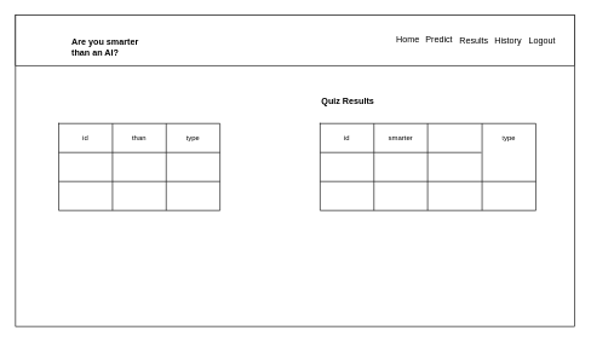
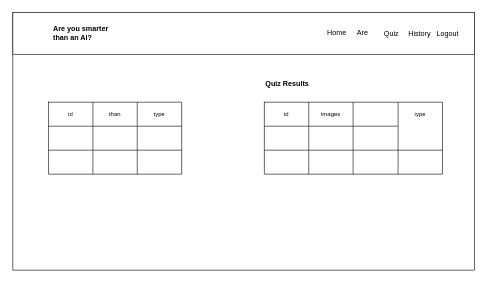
- <mxCell id="35" value="Predict" style="text;html=1;strokeColor=none;fillColor=none;align=center;verticalAlign=middle;whiteSpace=wrap;rounded=0;" vertex="1" parent="1"><mxGeometry x="573.5" y="39.5" width="60" height="30" as="geometry" /></mxCell>
+ <mxCell id="35" value="Are" style="text;html=1;strokeColor=none;fillColor=none;align=center;verticalAlign=middle;whiteSpace=wrap;rounded=0;" vertex="1" parent="1"><mxGeometry x="573.5" y="39.5" width="60" height="30" as="geometry" /></mxCell>
- <mxCell id="36" value="Results" style="text;html=1;strokeColor=none;fillColor=none;align=center;verticalAlign=middle;whiteSpace=wrap;rounded=0;" vertex="1" parent="1"><mxGeometry x="621.5" y="40.5" width="60" height="30" as="geometry" /></mxCell>
+ <mxCell id="36" value="Quiz" style="text;html=1;strokeColor=none;fillColor=none;align=center;verticalAlign=middle;whiteSpace=wrap;rounded=0;" vertex="1" parent="1"><mxGeometry x="621.5" y="40.5" width="60" height="30" as="geometry" /></mxCell>
- <mxCell id="34" value="Are you smarter &lt;br style=&quot;font-size: 12px;&quot;&gt;than an AI?" style="text;strokeColor=none;fillColor=none;html=1;fontSize=12;fontStyle=1;verticalAlign=middle;align=left;" vertex="1" parent="1"><mxGeometry x="95.5" y="44" width="100" height="40" as="geometry" /></mxCell>
+ <mxCell id="34" value="Are you smarter &lt;br style=&quot;font-size: 12px;&quot;&gt;than an AI?" style="text;strokeColor=none;fillColor=none;html=1;fontSize=12;fontStyle=1;verticalAlign=middle;align=left;" vertex="1" parent="1"><mxGeometry x="85.5" y="34" width="100" height="40" as="geometry" /></mxCell>
- <mxCell id="19" value="smarter" style="shape=partialRectangle;html=1;whiteSpace=wrap;connectable=0;fillColor=none;top=0;left=0;bottom=0;right=0;overflow=hidden;pointerEvents=1;fontSize=10;" vertex="1" parent="17"><mxGeometry x="74" width="74" height="40" as="geometry"><mxRectangle width="74" height="40" as="alternateBounds" /></mxGeometry></mxCell>
+ <mxCell id="19" value="images" style="shape=partialRectangle;html=1;whiteSpace=wrap;connectable=0;fillColor=none;top=0;left=0;bottom=0;right=0;overflow=hidden;pointerEvents=1;fontSize=10;" vertex="1" parent="17"><mxGeometry x="74" width="74" height="40" as="geometry"><mxRectangle width="74" height="40" as="alternateBounds" /></mxGeometry></mxCell>
